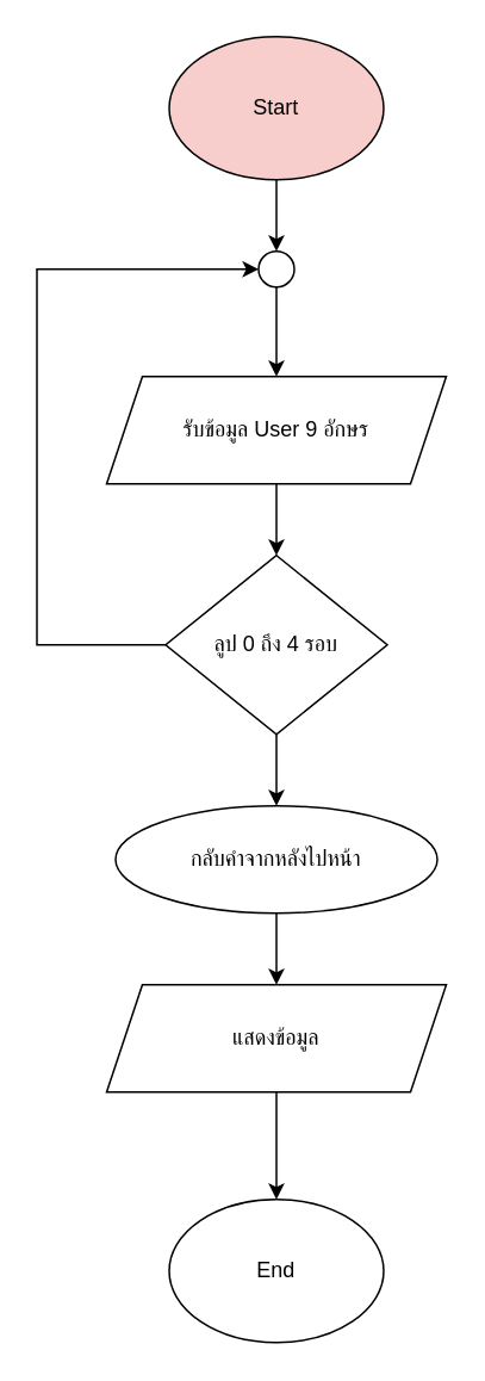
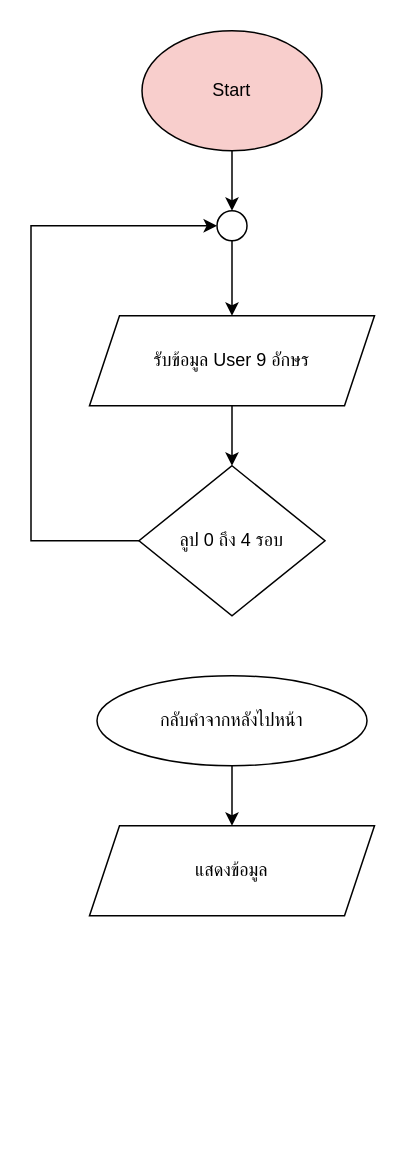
- <mxCell id="11" value="" style="edgeStyle=orthogonalEdgeStyle;rounded=0;orthogonalLoop=1;jettySize=auto;html=1;" edge="1" parent="1" source="13" target="8"><mxGeometry relative="1" as="geometry" /></mxCell>
- <mxCell id="9" value="" style="edgeStyle=orthogonalEdgeStyle;rounded=0;orthogonalLoop=1;jettySize=auto;html=1;entryX=0.5;entryY=0;entryDx=0;entryDy=0;" edge="1" parent="1" source="10" target="6"><mxGeometry relative="1" as="geometry"><mxPoint x="154" y="665" as="targetPoint" /></mxGeometry></mxCell>
- <mxCell id="6" value="End" style="ellipse;whiteSpace=wrap;html=1;" vertex="1" parent="1"><mxGeometry x="94" y="670" width="120" height="80" as="geometry" /></mxCell>
